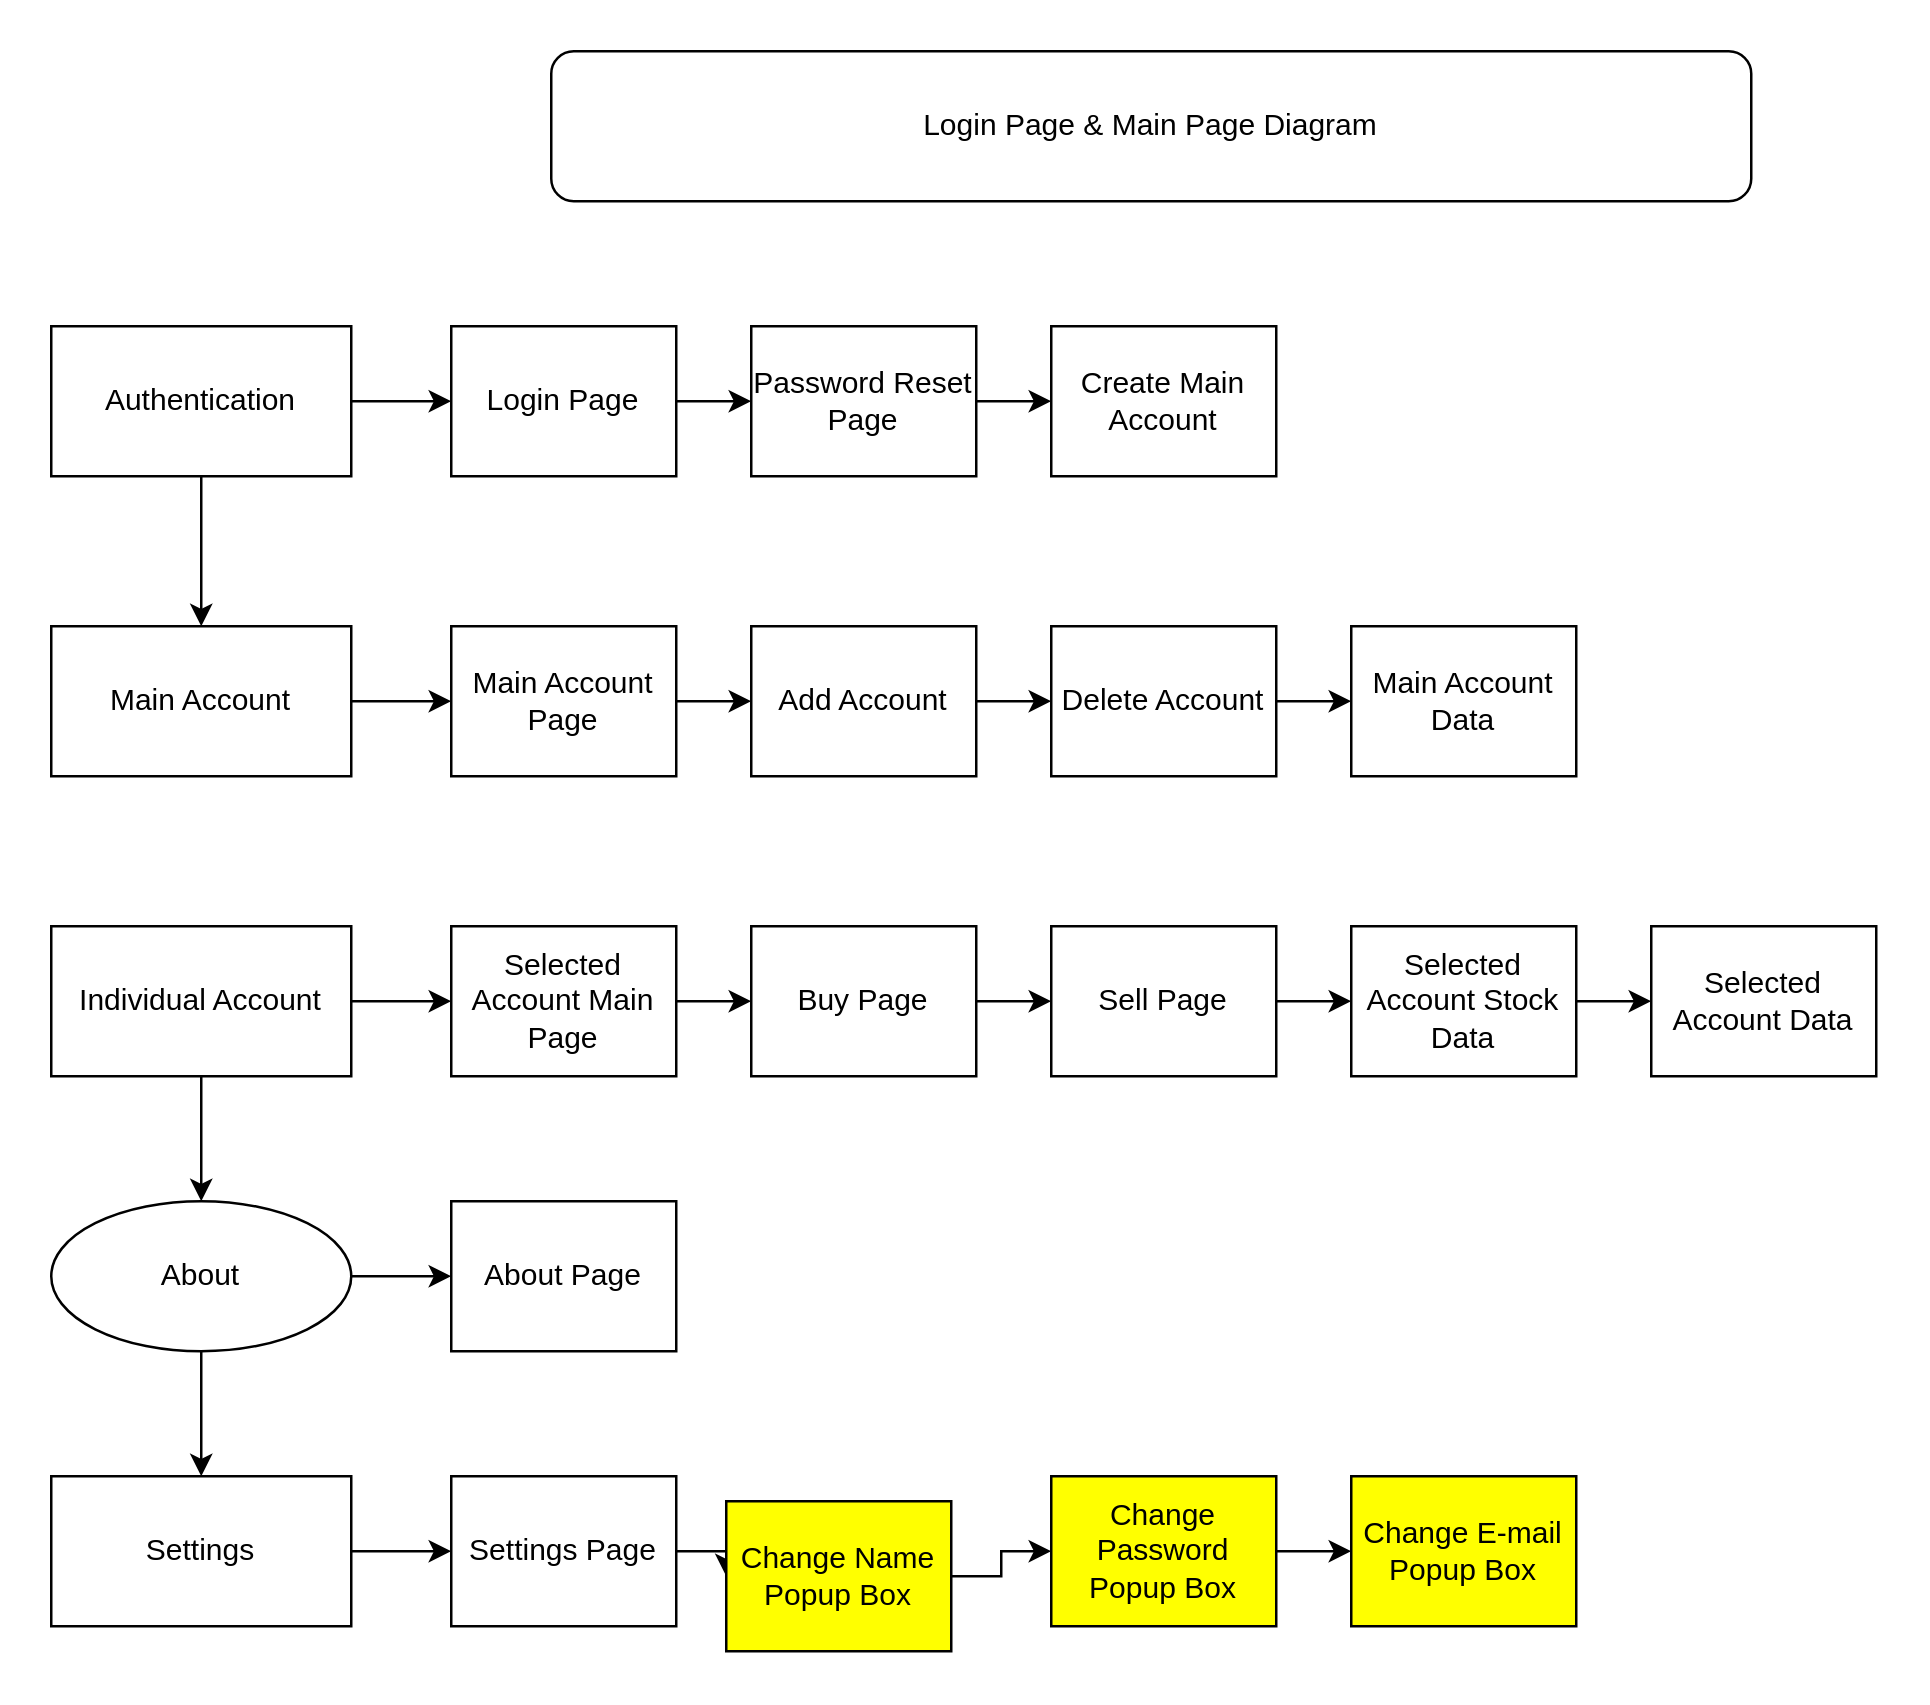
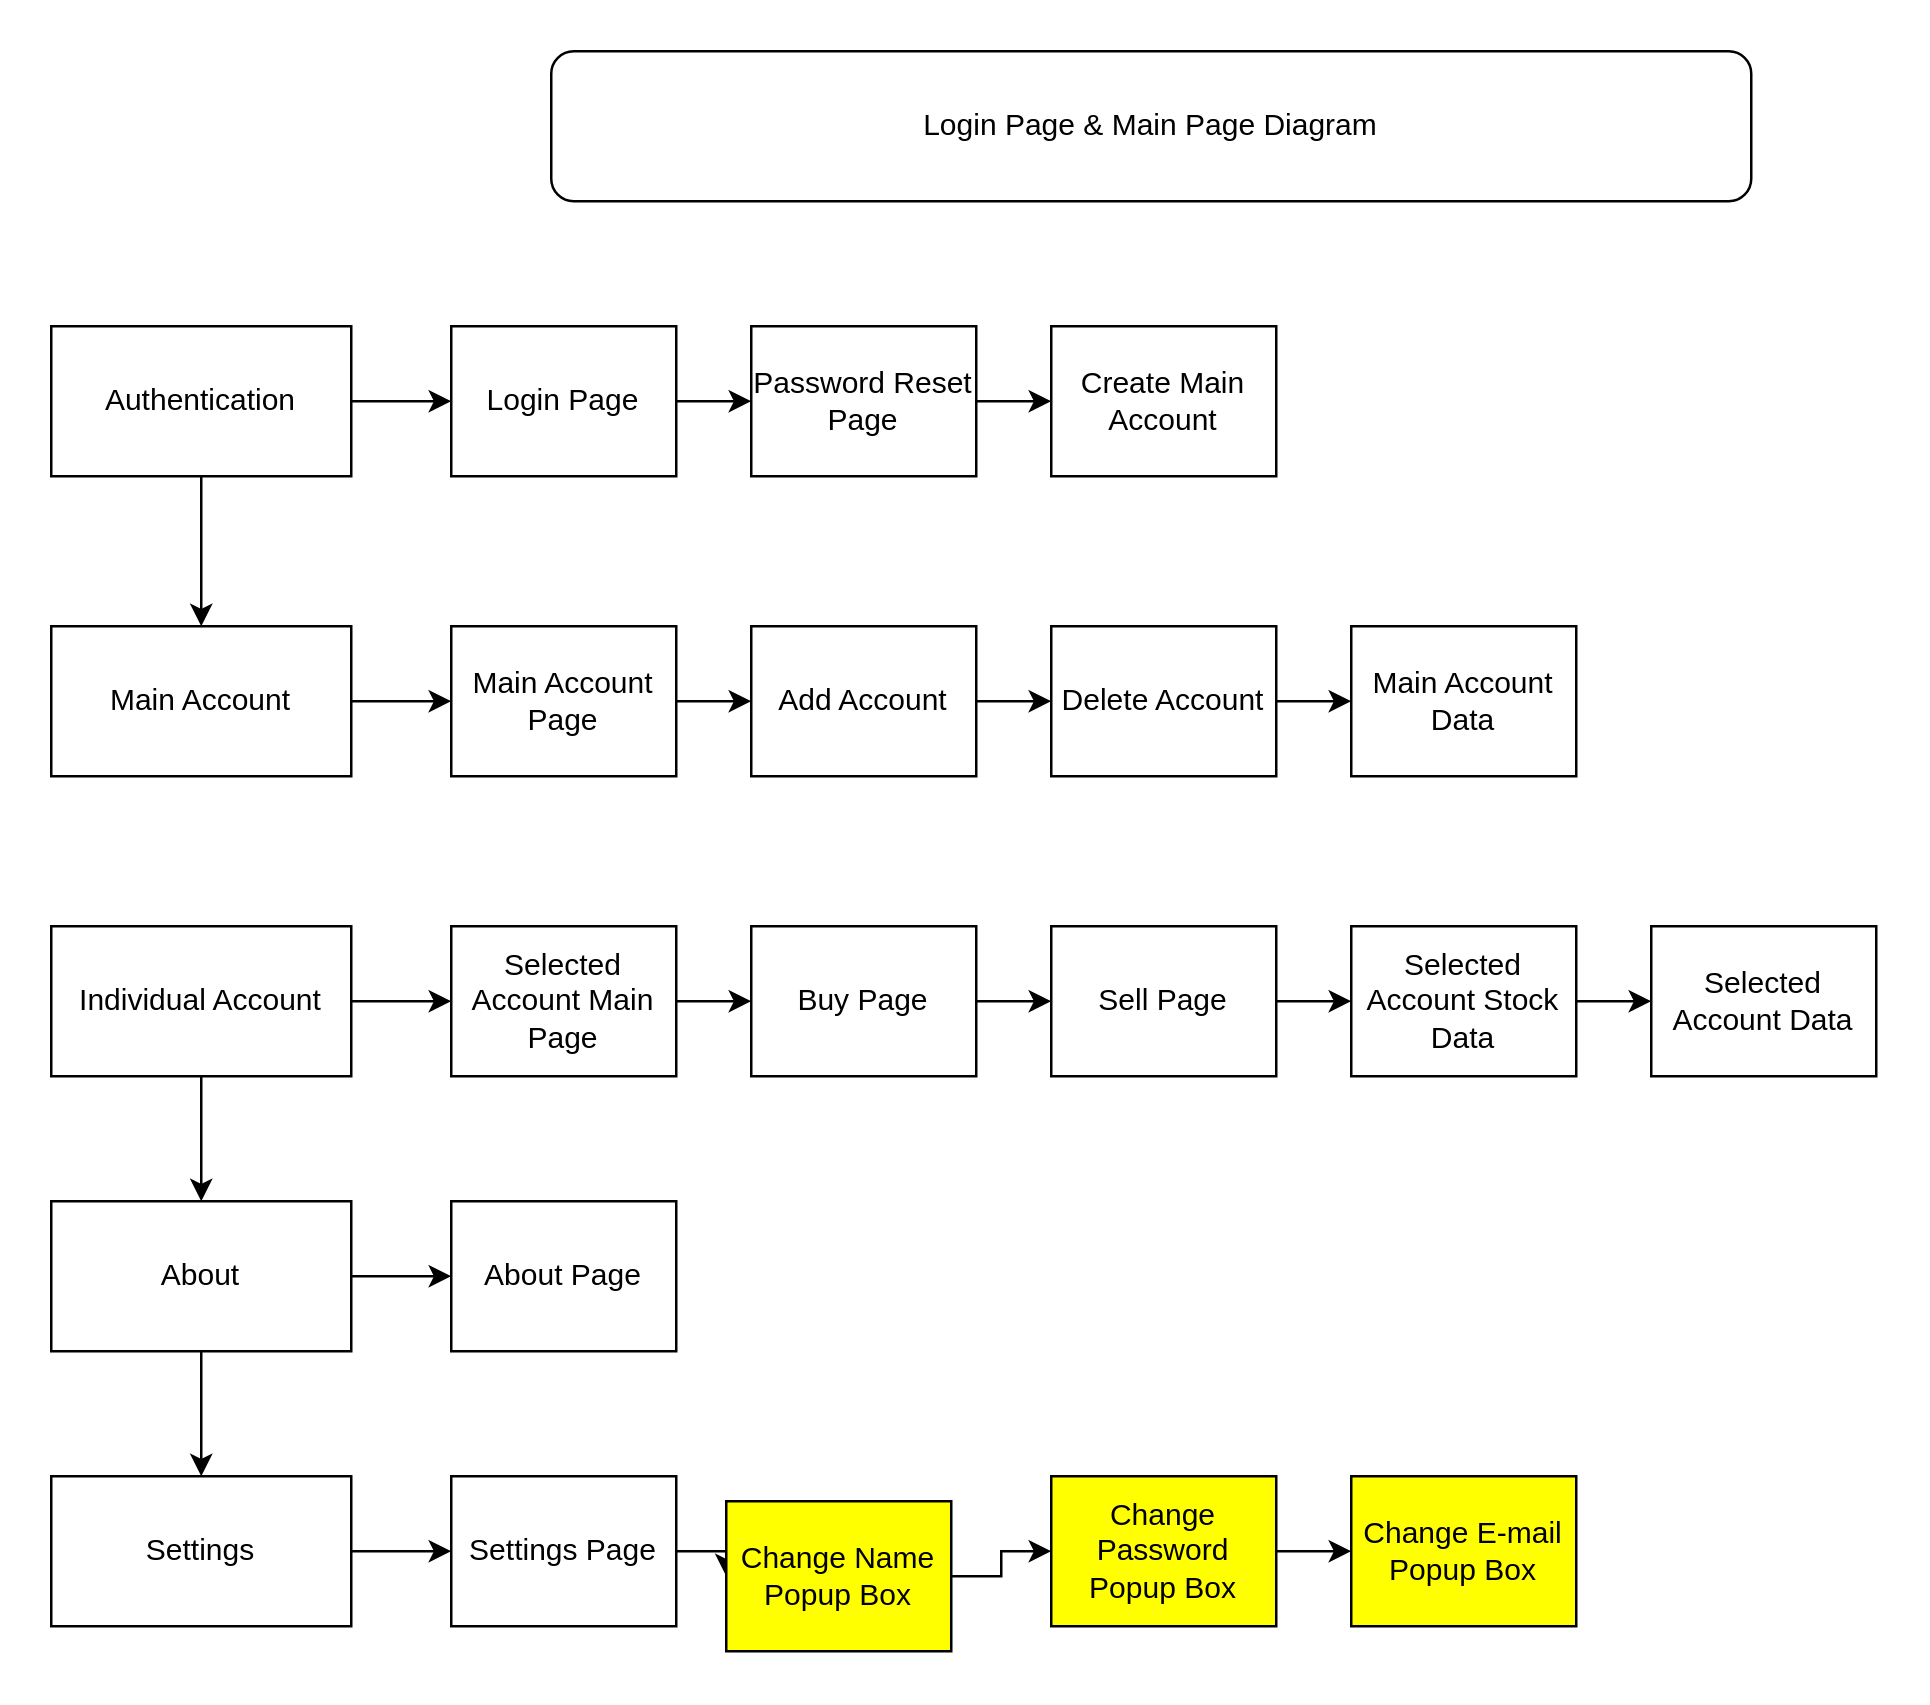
- <mxCell id="12" value="About" style="ellipse;whiteSpace=wrap;html=1;" parent="1" vertex="1"><mxGeometry y="480" width="120" height="60" as="geometry" x="20" /></mxCell>
+ <mxCell id="12" value="About" style="rounded=0;whiteSpace=wrap;html=1;" parent="1" vertex="1"><mxGeometry y="480" width="120" height="60" as="geometry" x="20" /></mxCell>
